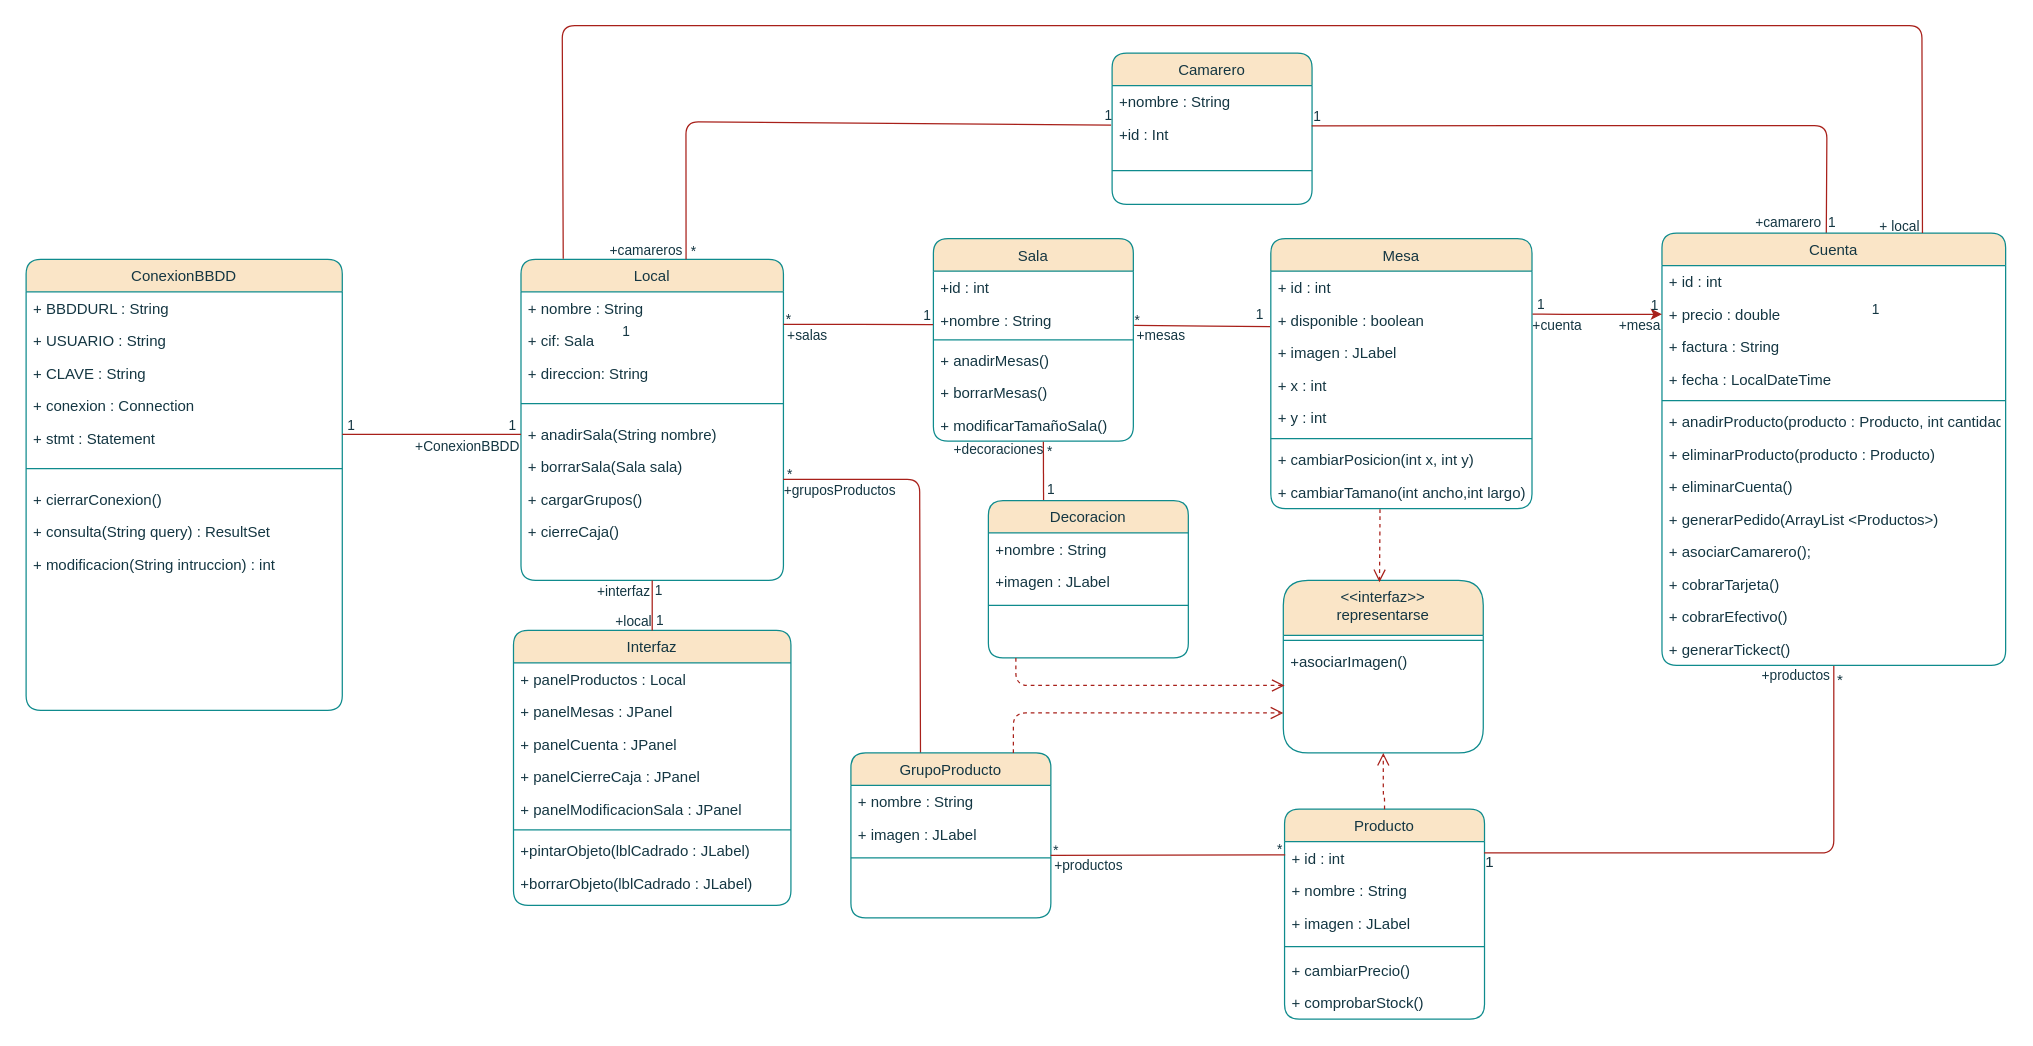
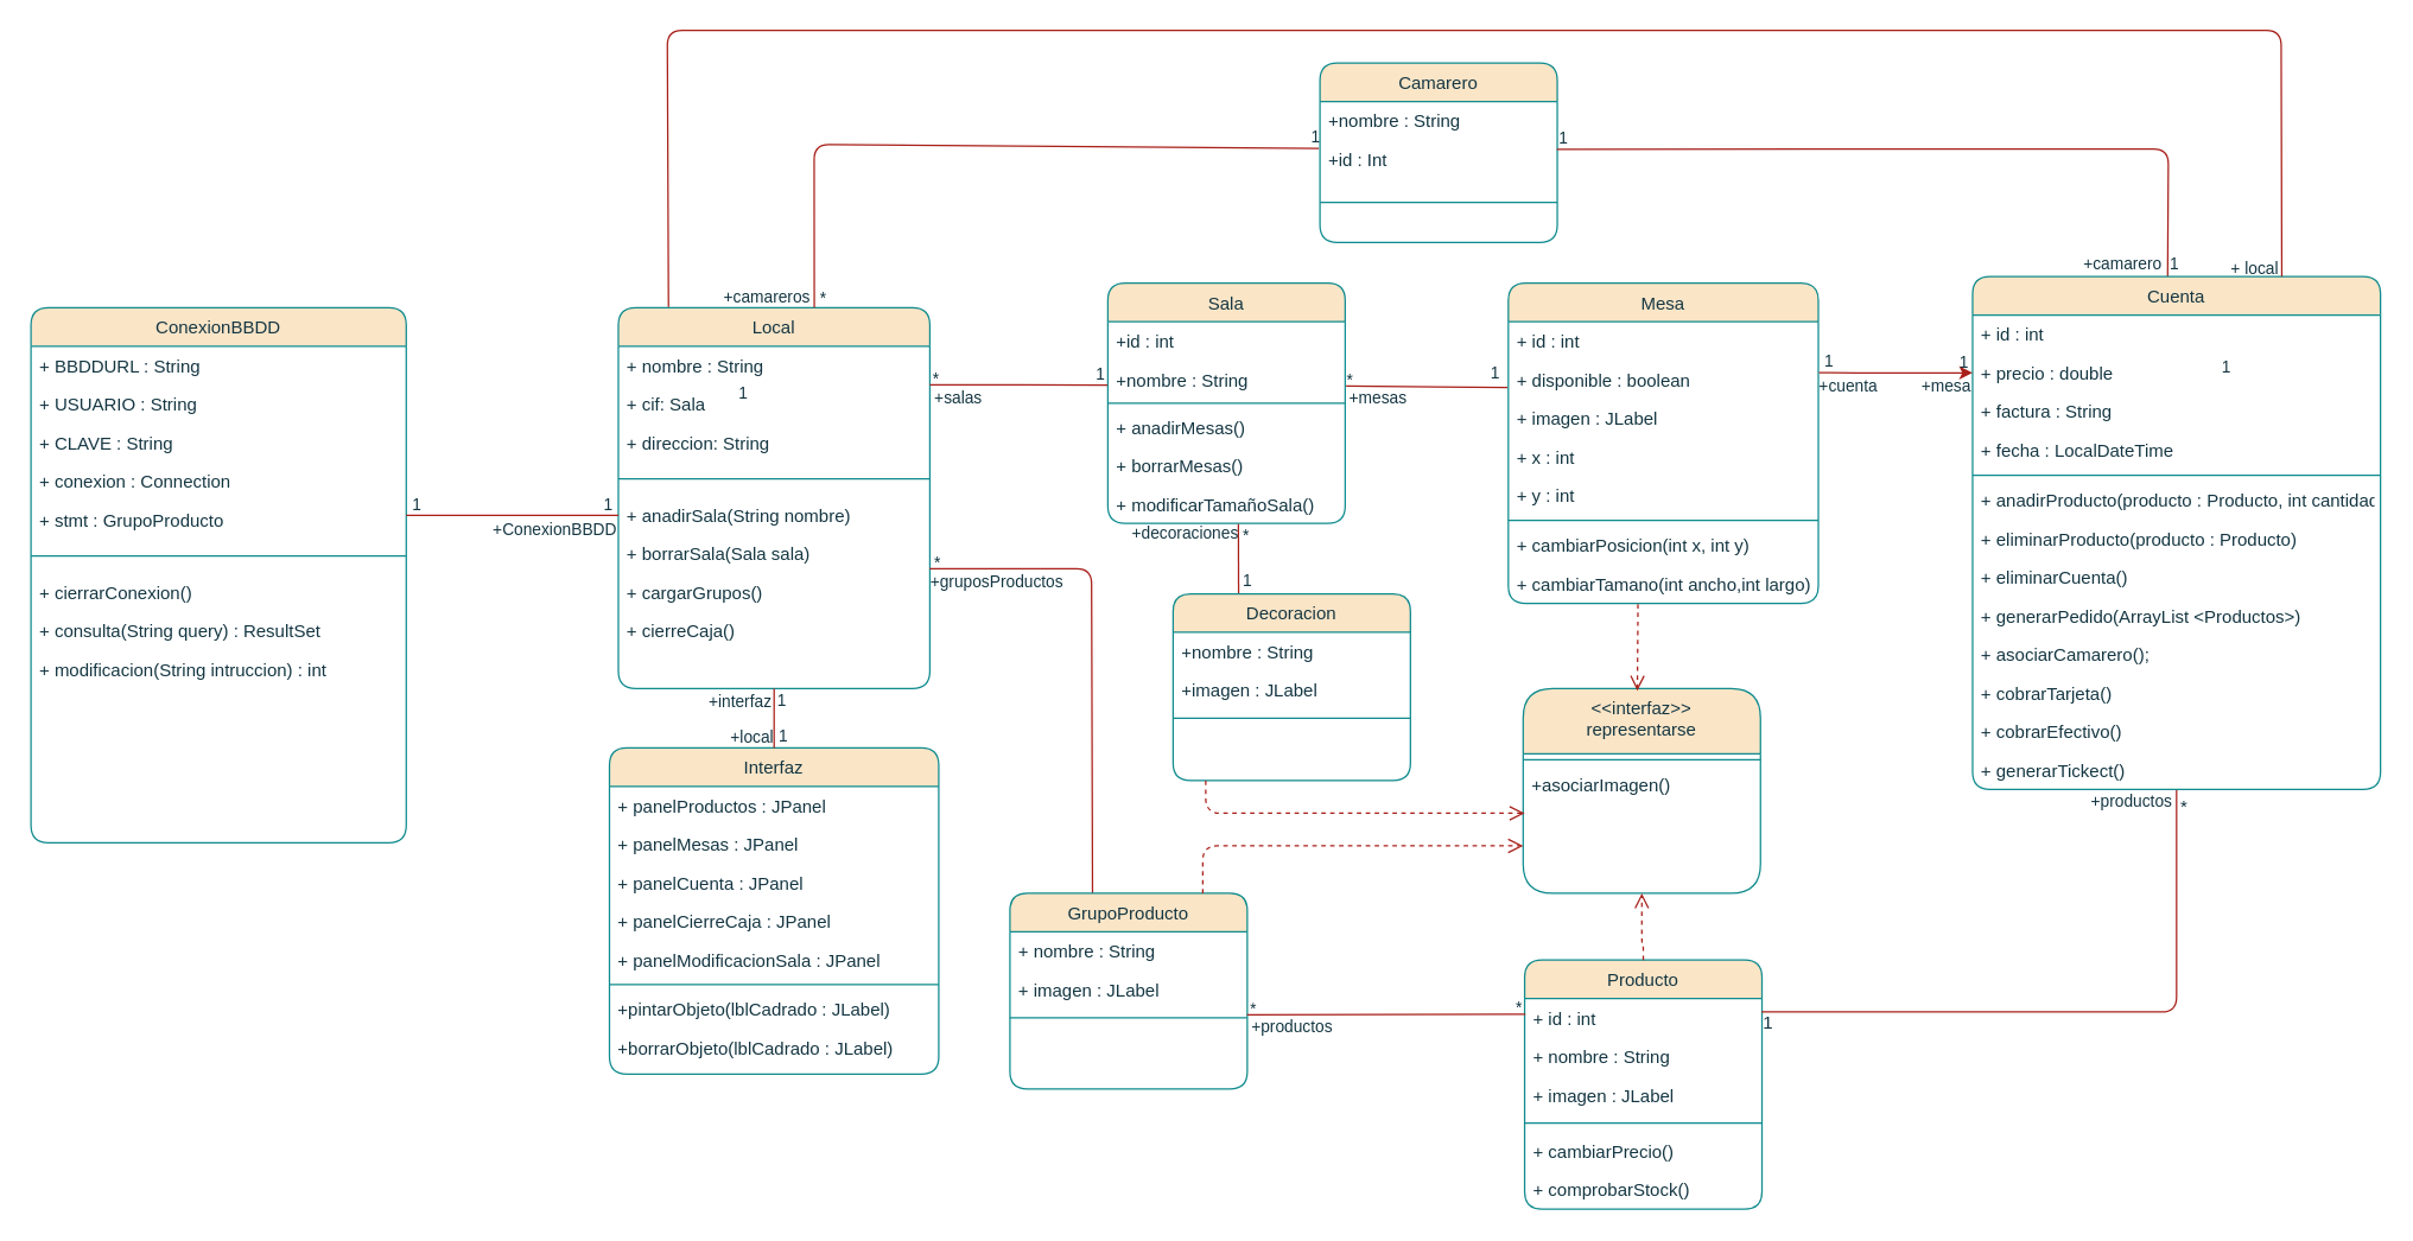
- <mxCell id="110" value="+ stmt : Statement" style="text;align=left;verticalAlign=top;spacingLeft=4;spacingRight=4;overflow=hidden;rotatable=0;points=[[0,0.5],[1,0.5]];portConstraint=eastwest;fontStyle=0;labelBackgroundColor=none;fontColor=#143642;rounded=1;" parent="105" vertex="1"><mxGeometry y="130" width="253" height="26" as="geometry" /></mxCell>
+ <mxCell id="110" value="+ stmt : GrupoProducto" style="text;align=left;verticalAlign=top;spacingLeft=4;spacingRight=4;overflow=hidden;rotatable=0;points=[[0,0.5],[1,0.5]];portConstraint=eastwest;fontStyle=0;labelBackgroundColor=none;fontColor=#143642;rounded=1;" parent="105" vertex="1"><mxGeometry y="130" width="253" height="26" as="geometry" /></mxCell>
- <mxCell id="30" value="+ panelProductos : Local&#10;" style="text;align=left;verticalAlign=top;spacingLeft=4;spacingRight=4;overflow=hidden;rotatable=0;points=[[0,0.5],[1,0.5]];portConstraint=eastwest;labelBackgroundColor=none;fontColor=#143642;rounded=1;" parent="29" vertex="1"><mxGeometry y="26" width="222" height="26" as="geometry" /></mxCell>
+ <mxCell id="30" value="+ panelProductos : JPanel&#10;" style="text;align=left;verticalAlign=top;spacingLeft=4;spacingRight=4;overflow=hidden;rotatable=0;points=[[0,0.5],[1,0.5]];portConstraint=eastwest;labelBackgroundColor=none;fontColor=#143642;rounded=1;" parent="29" vertex="1"><mxGeometry y="26" width="222" height="26" as="geometry" /></mxCell>
